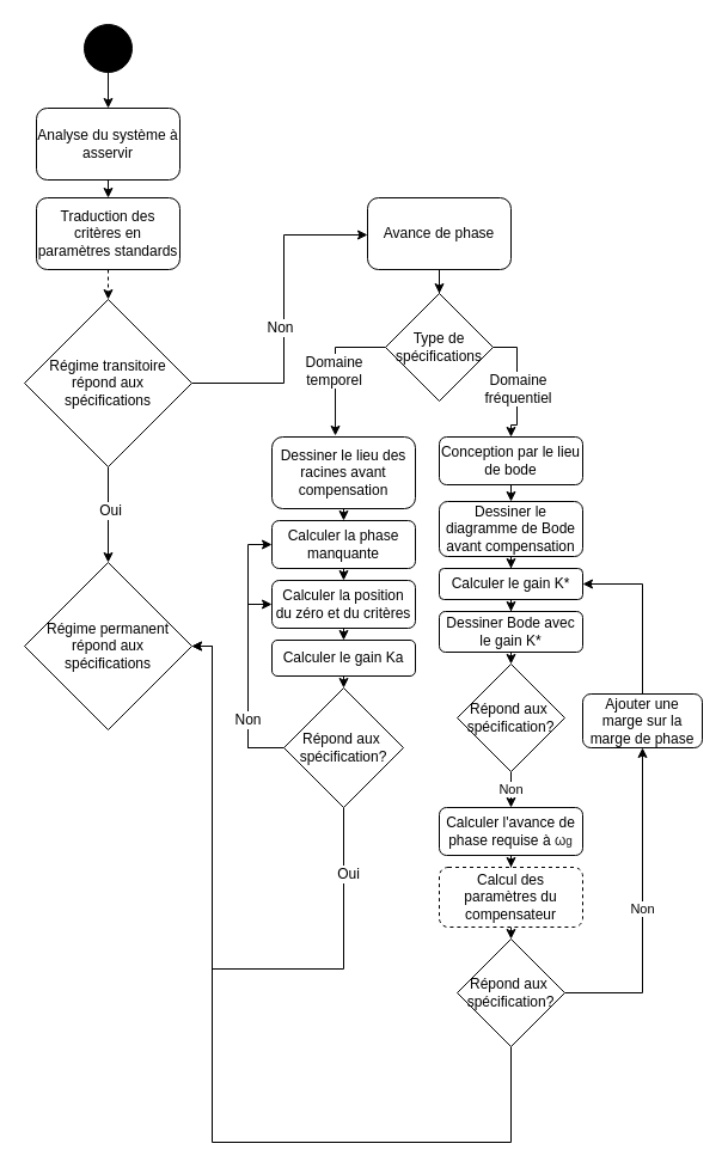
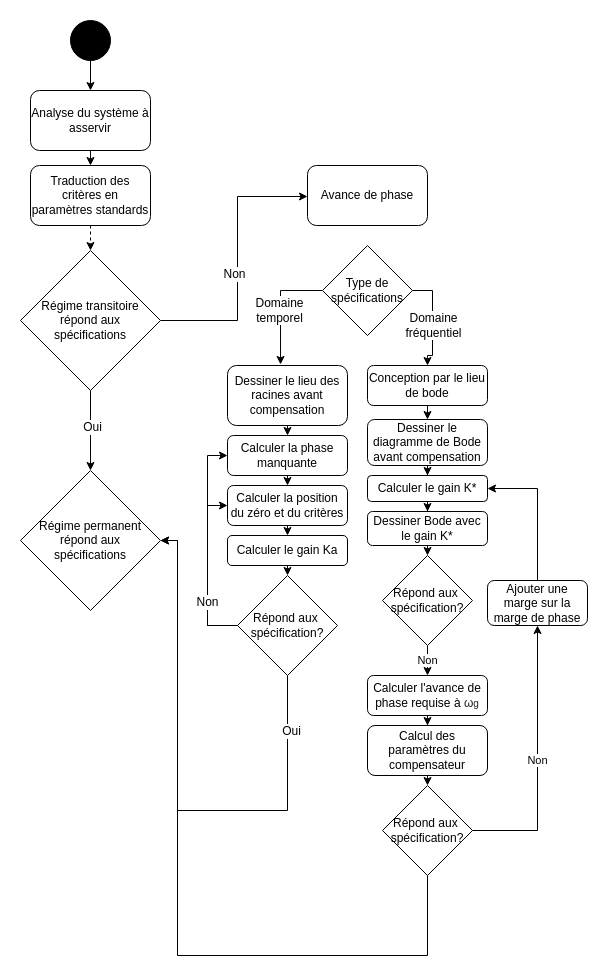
- <mxCell id="11" style="edgeStyle=orthogonalEdgeStyle;rounded=0;orthogonalLoop=1;jettySize=auto;html=1;entryX=0.5;entryY=0;entryDx=0;entryDy=0;" edge="1" parent="1" source="12" target="17"><mxGeometry relative="1" as="geometry" /></mxCell>
- <mxCell id="47" value="Calcul des paramètres du compensateur" style="rounded=1;whiteSpace=wrap;html=1;fillColor=#FFFFFF;dashed=1;" vertex="1" parent="1"><mxGeometry x="367" y="725" width="120" height="50" as="geometry" /></mxCell>
+ <mxCell id="47" value="Calcul des paramètres du compensateur" style="rounded=1;whiteSpace=wrap;html=1;fillColor=#FFFFFF;" vertex="1" parent="1"><mxGeometry x="367" y="725" width="120" height="50" as="geometry" /></mxCell>
